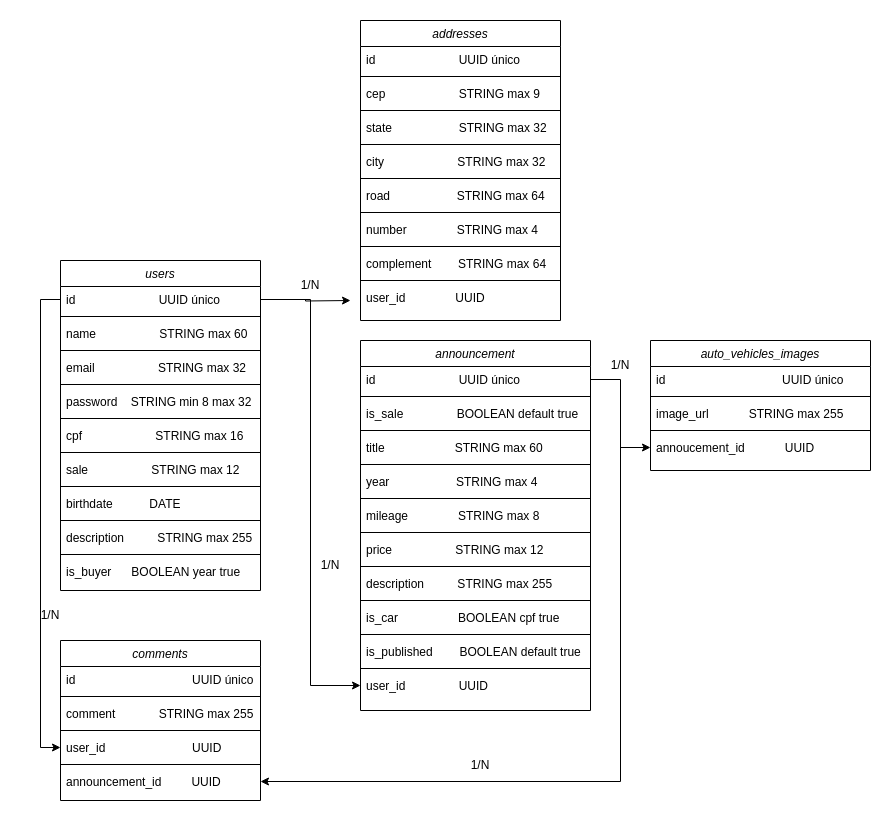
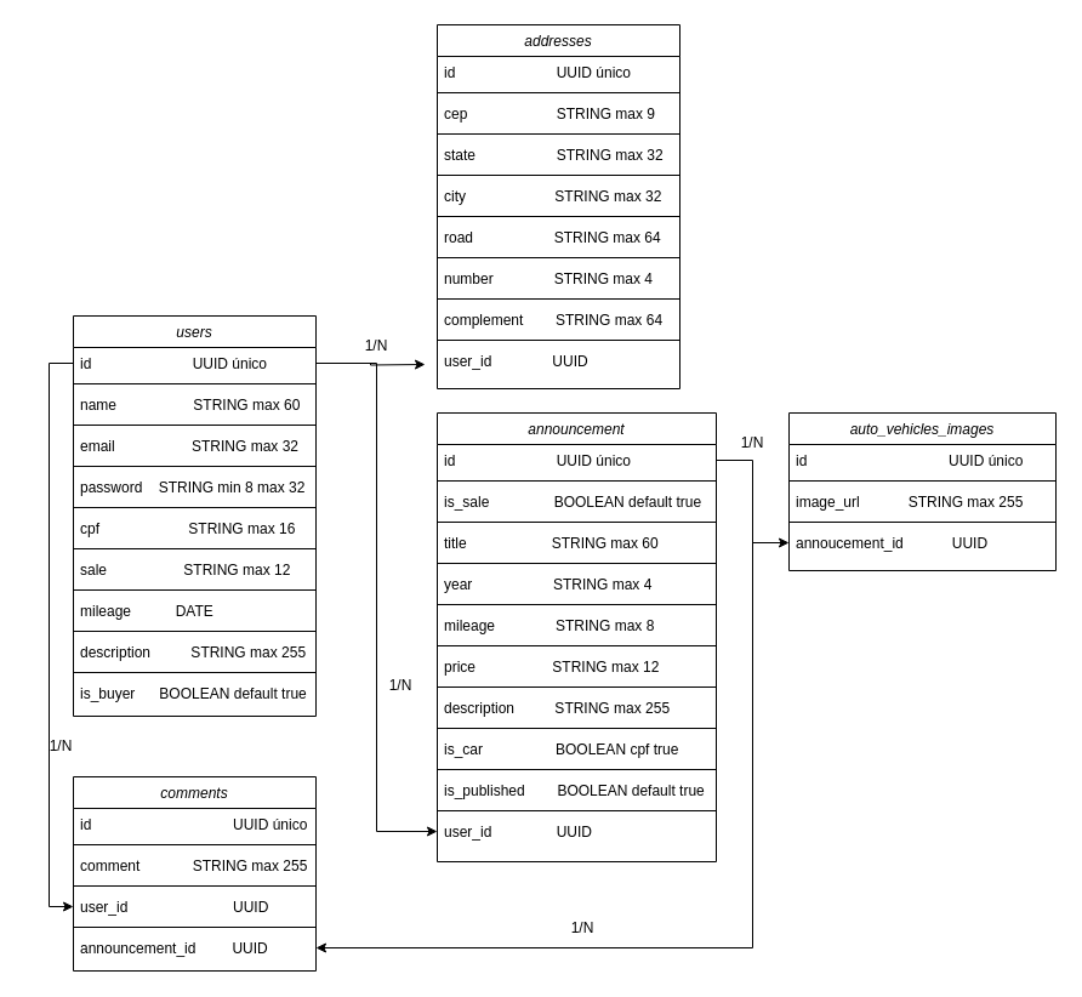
- <mxCell id="51" value="birthdate           DATE" style="text;align=left;verticalAlign=top;spacingLeft=4;spacingRight=4;overflow=hidden;rotatable=0;points=[[0,0.5],[1,0.5]];portConstraint=eastwest;" parent="38" vertex="1"><mxGeometry y="230" width="200" height="26" as="geometry" /></mxCell>
+ <mxCell id="51" value="mileage           DATE" style="text;align=left;verticalAlign=top;spacingLeft=4;spacingRight=4;overflow=hidden;rotatable=0;points=[[0,0.5],[1,0.5]];portConstraint=eastwest;" parent="38" vertex="1"><mxGeometry y="230" width="200" height="26" as="geometry" /></mxCell>
- <mxCell id="55" value="is_buyer      BOOLEAN year true" style="text;align=left;verticalAlign=top;spacingLeft=4;spacingRight=4;overflow=hidden;rotatable=0;points=[[0,0.5],[1,0.5]];portConstraint=eastwest;rounded=0;shadow=0;html=0;" parent="38" vertex="1"><mxGeometry y="298" width="200" height="26" as="geometry" /></mxCell>
+ <mxCell id="55" value="is_buyer      BOOLEAN default true" style="text;align=left;verticalAlign=top;spacingLeft=4;spacingRight=4;overflow=hidden;rotatable=0;points=[[0,0.5],[1,0.5]];portConstraint=eastwest;rounded=0;shadow=0;html=0;" parent="38" vertex="1"><mxGeometry y="298" width="200" height="26" as="geometry" /></mxCell>
